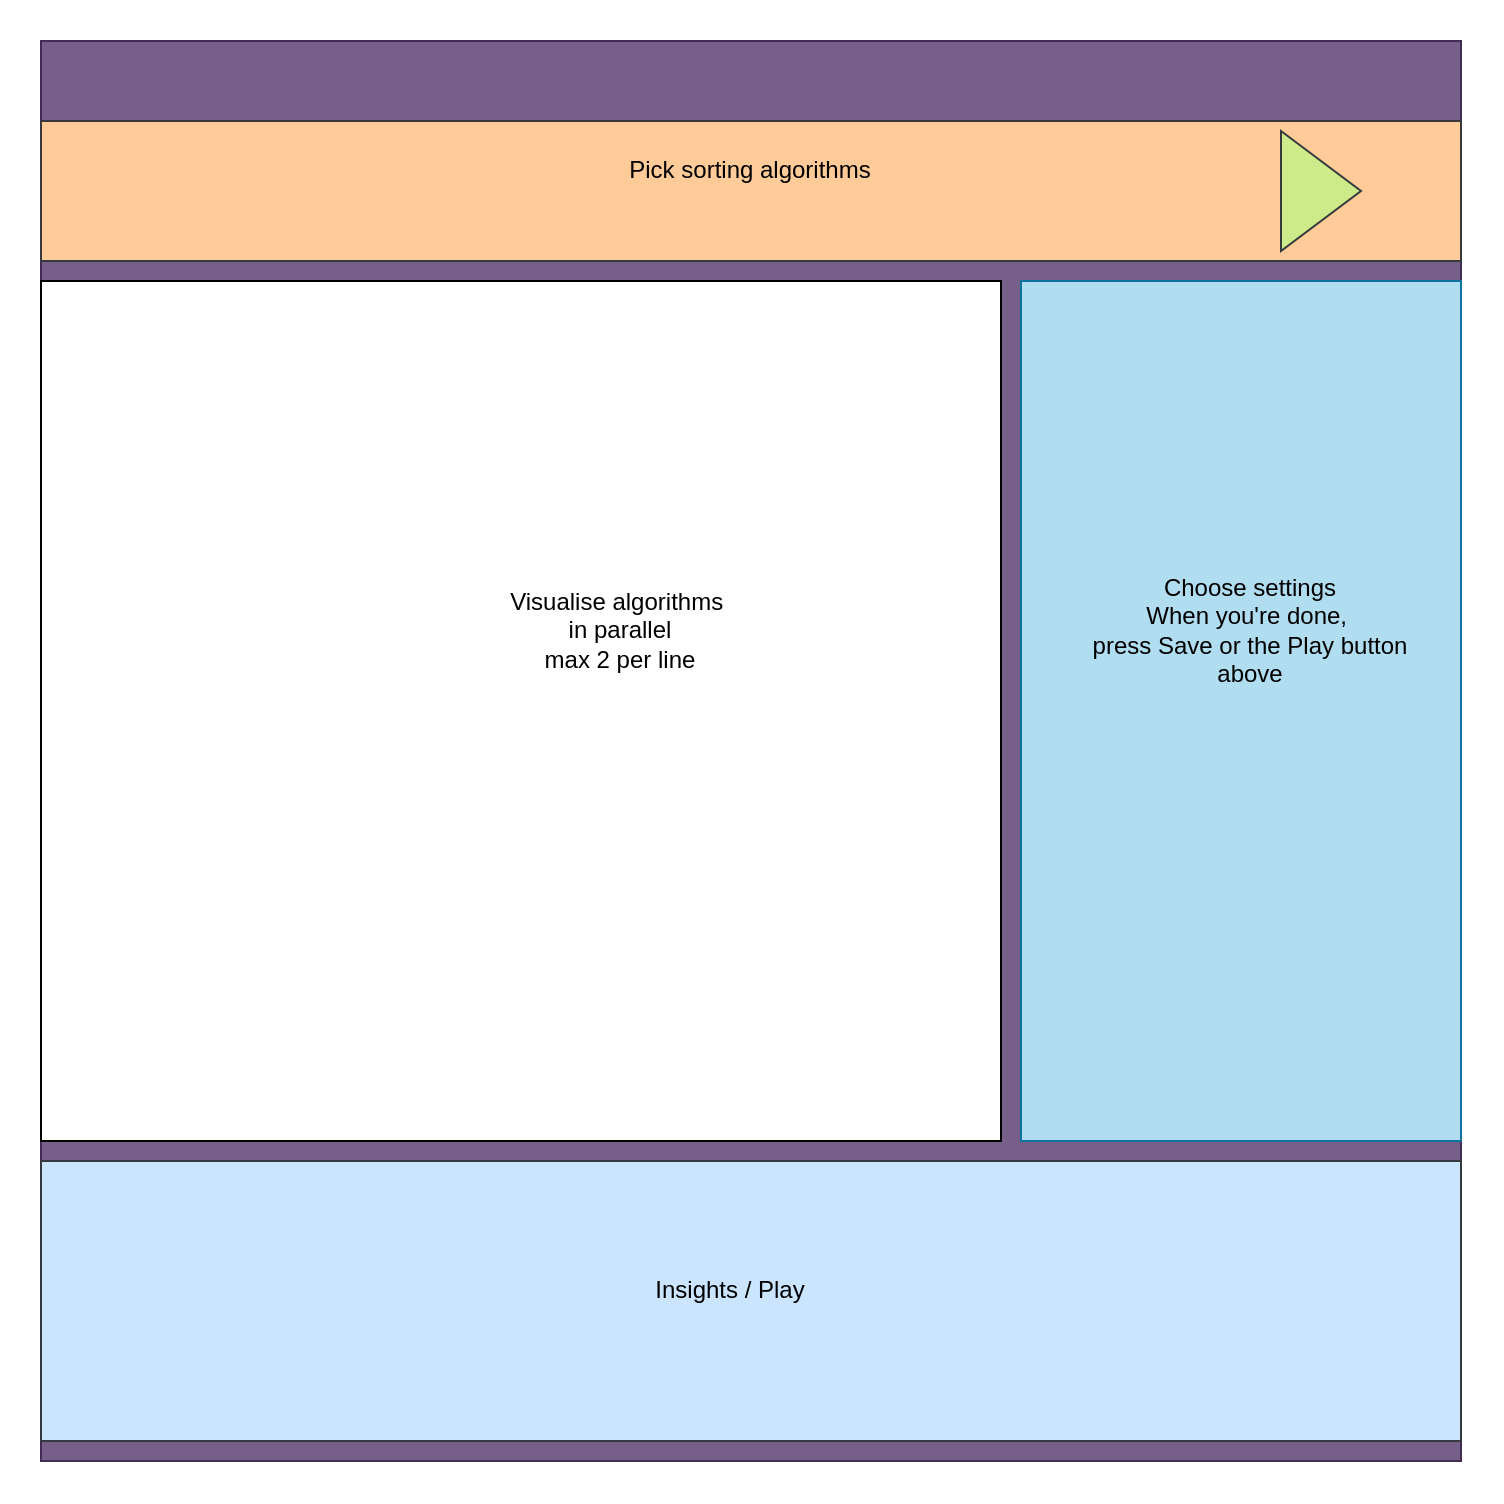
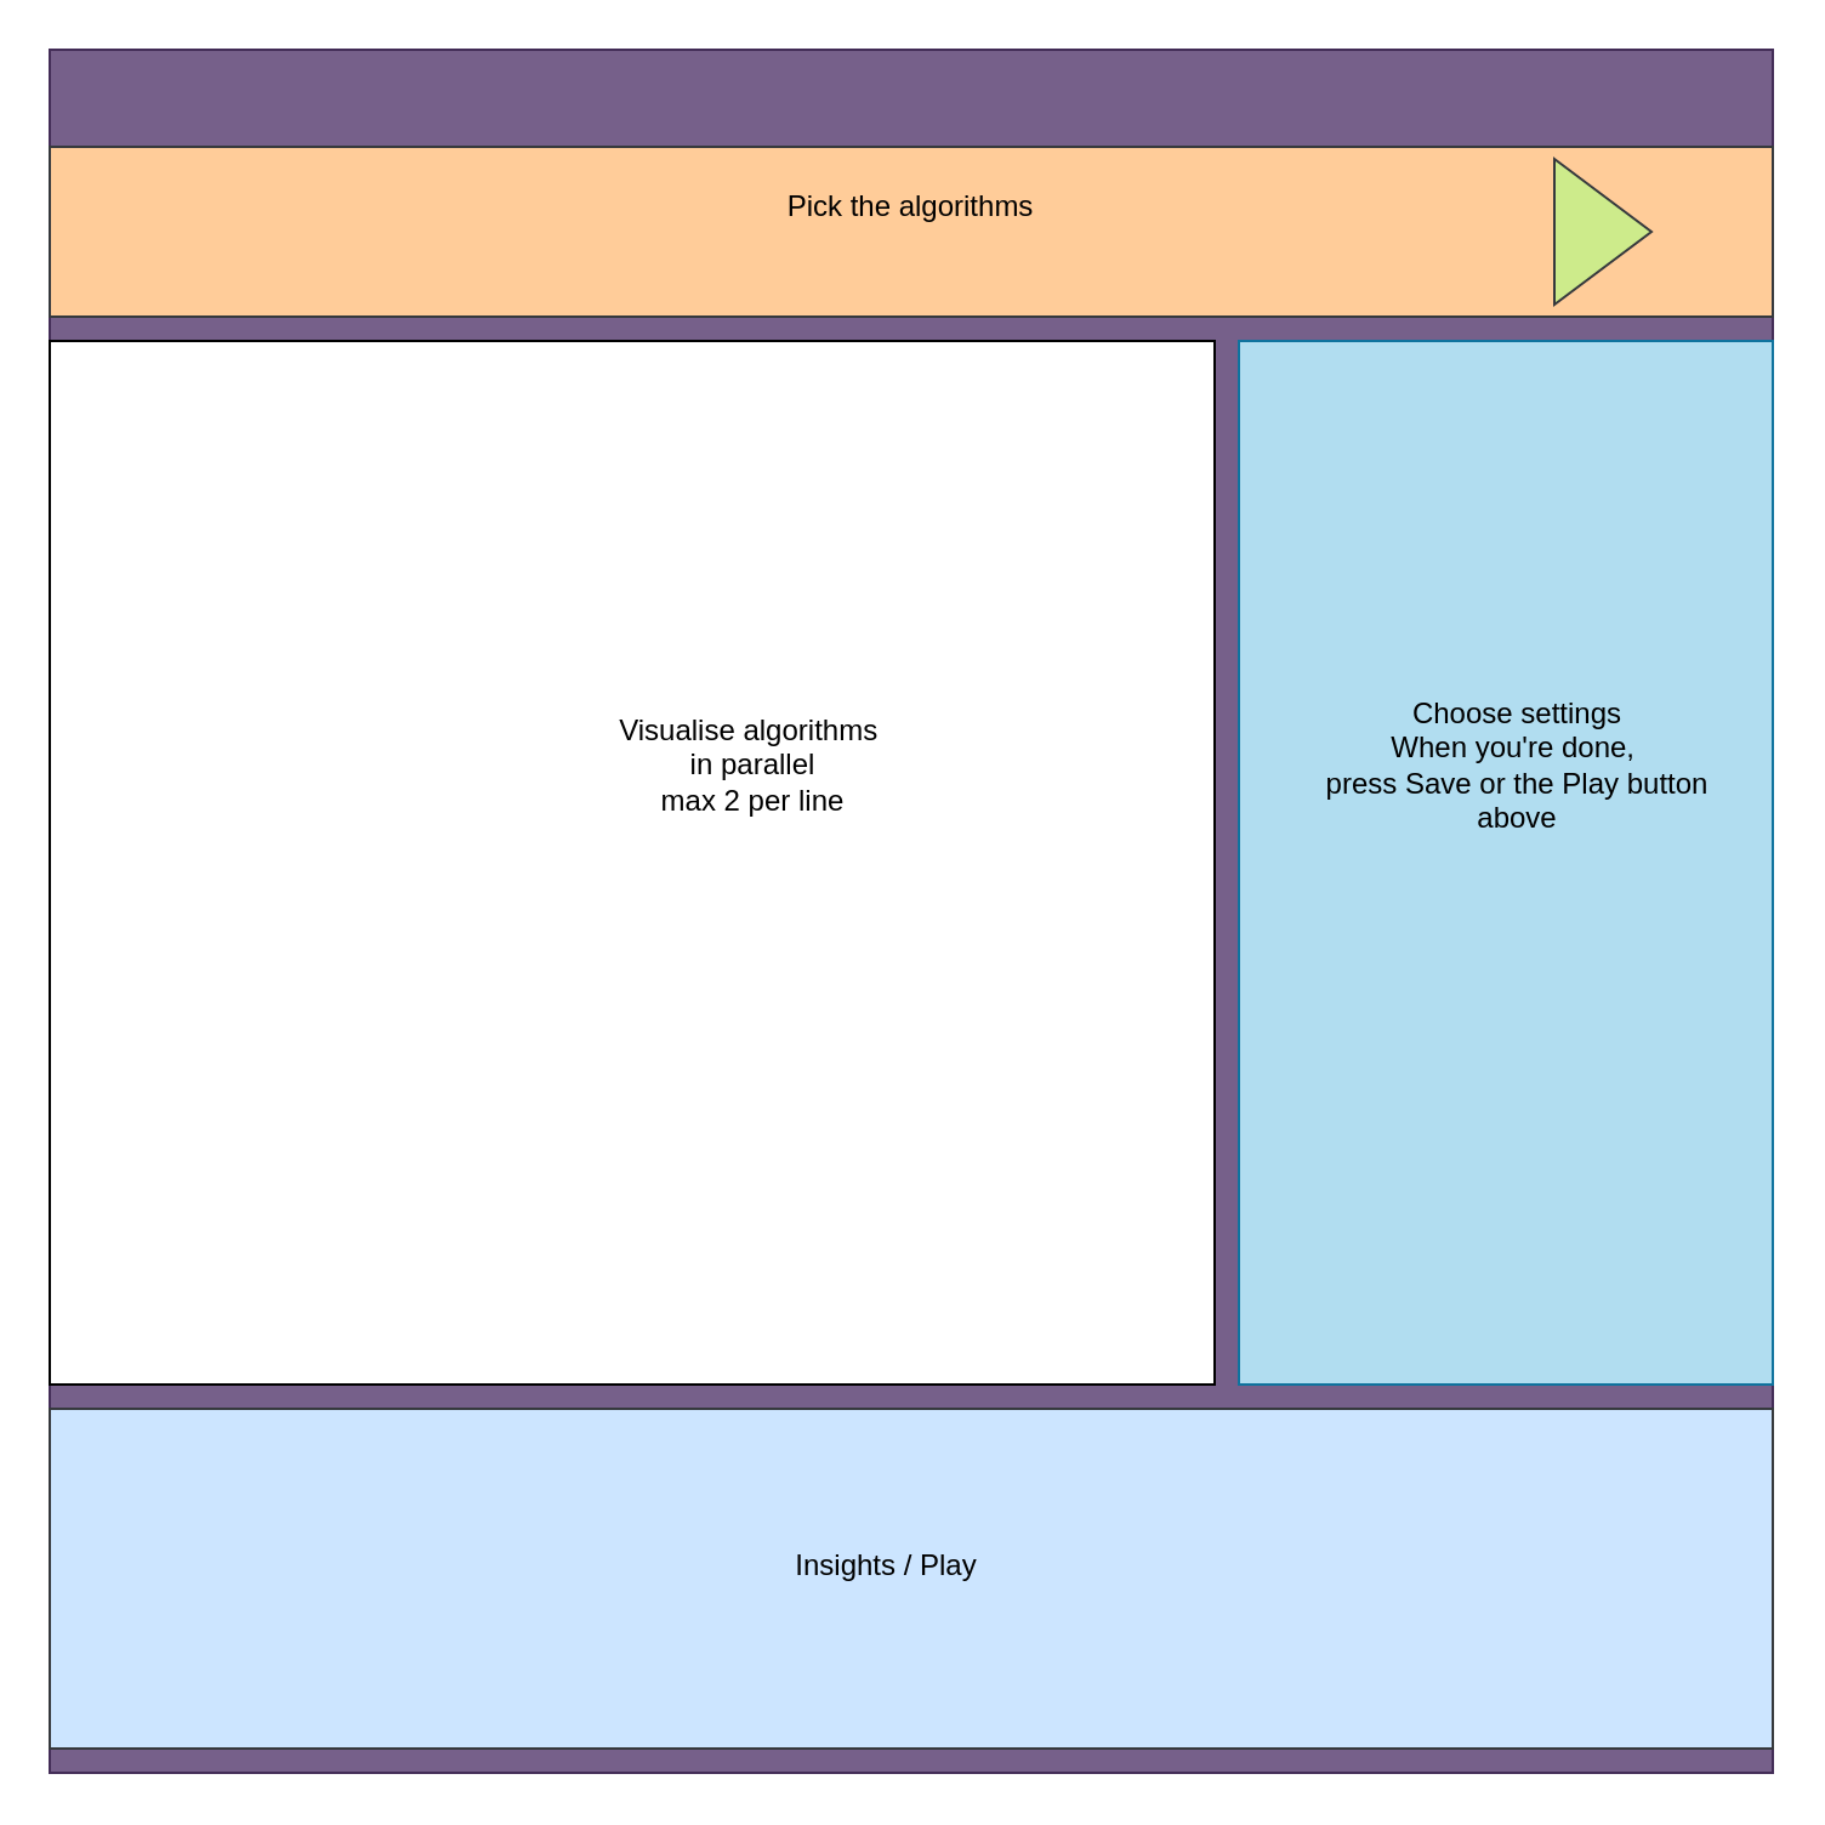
- <mxCell id="7" value="Pick sorting algorithms" style="text;html=1;strokeColor=none;fillColor=none;align=center;verticalAlign=middle;whiteSpace=wrap;rounded=0;" vertex="1" parent="1"><mxGeometry x="290" y="50" width="170" height="70" as="geometry" /></mxCell>
+ <mxCell id="7" value="Pick the algorithms" style="text;html=1;strokeColor=none;fillColor=none;align=center;verticalAlign=middle;whiteSpace=wrap;rounded=0;" vertex="1" parent="1"><mxGeometry x="290" y="50" width="170" height="70" as="geometry" /></mxCell>
